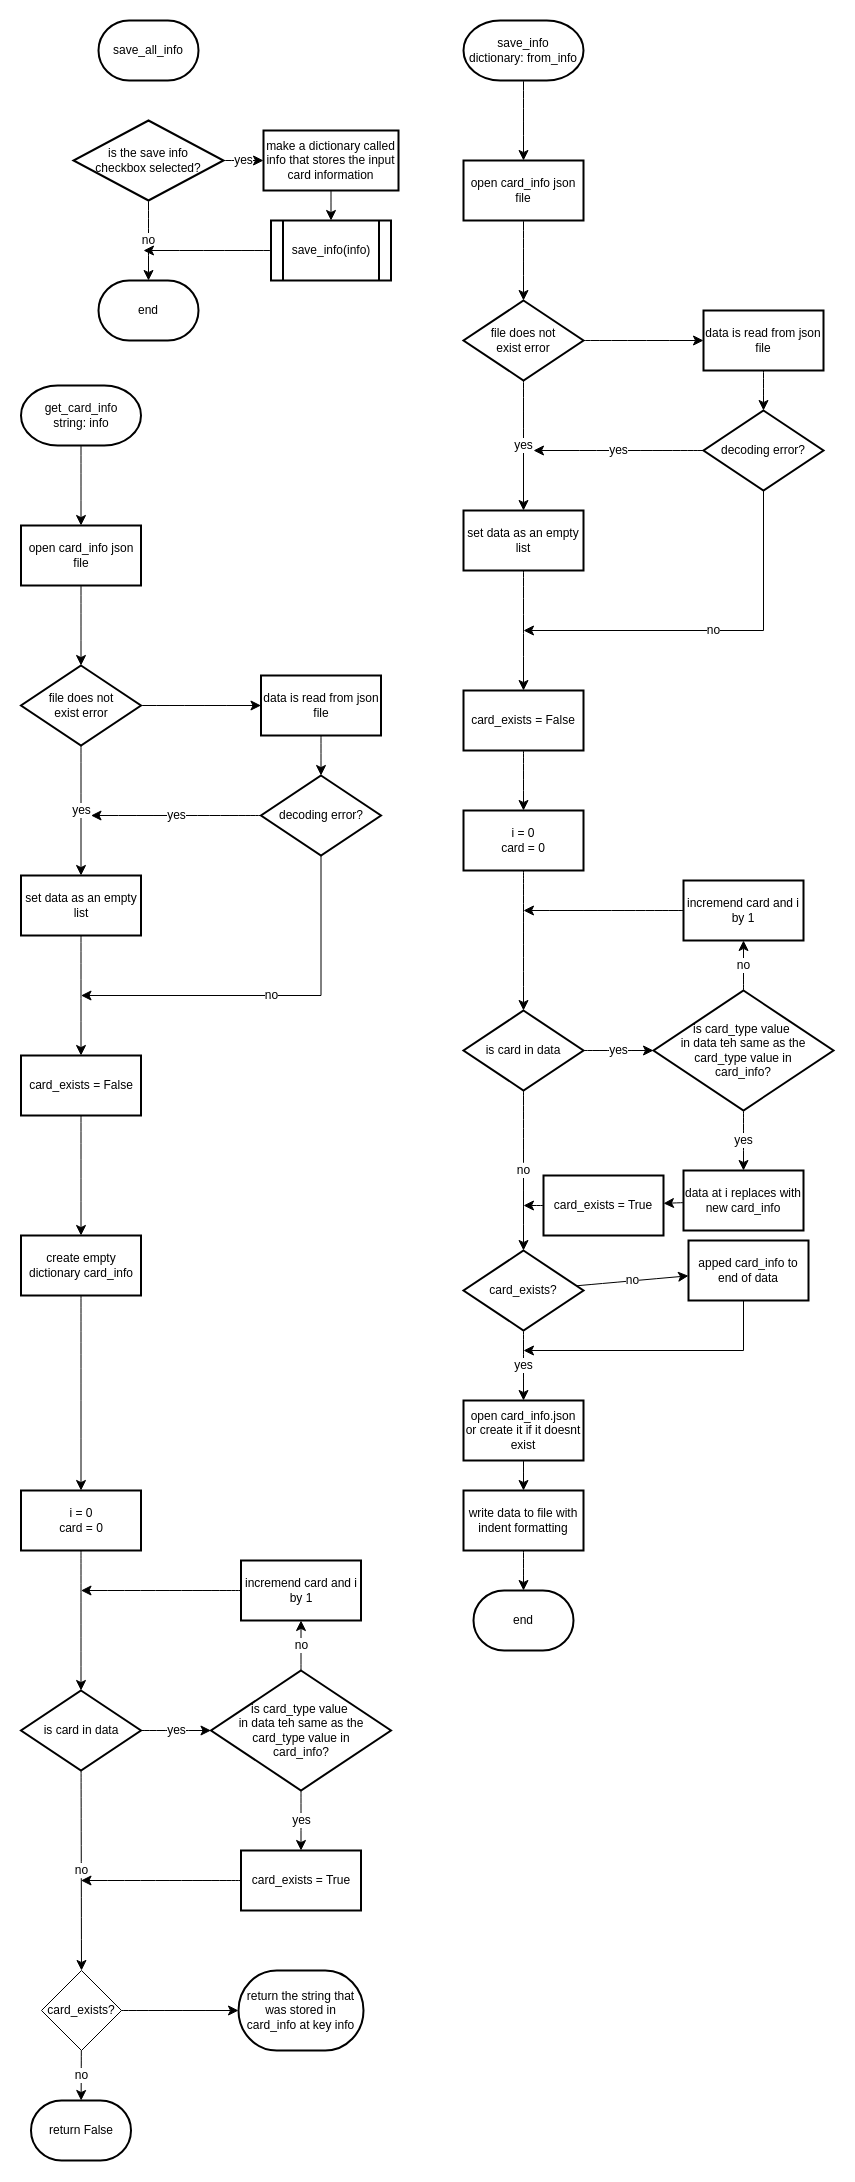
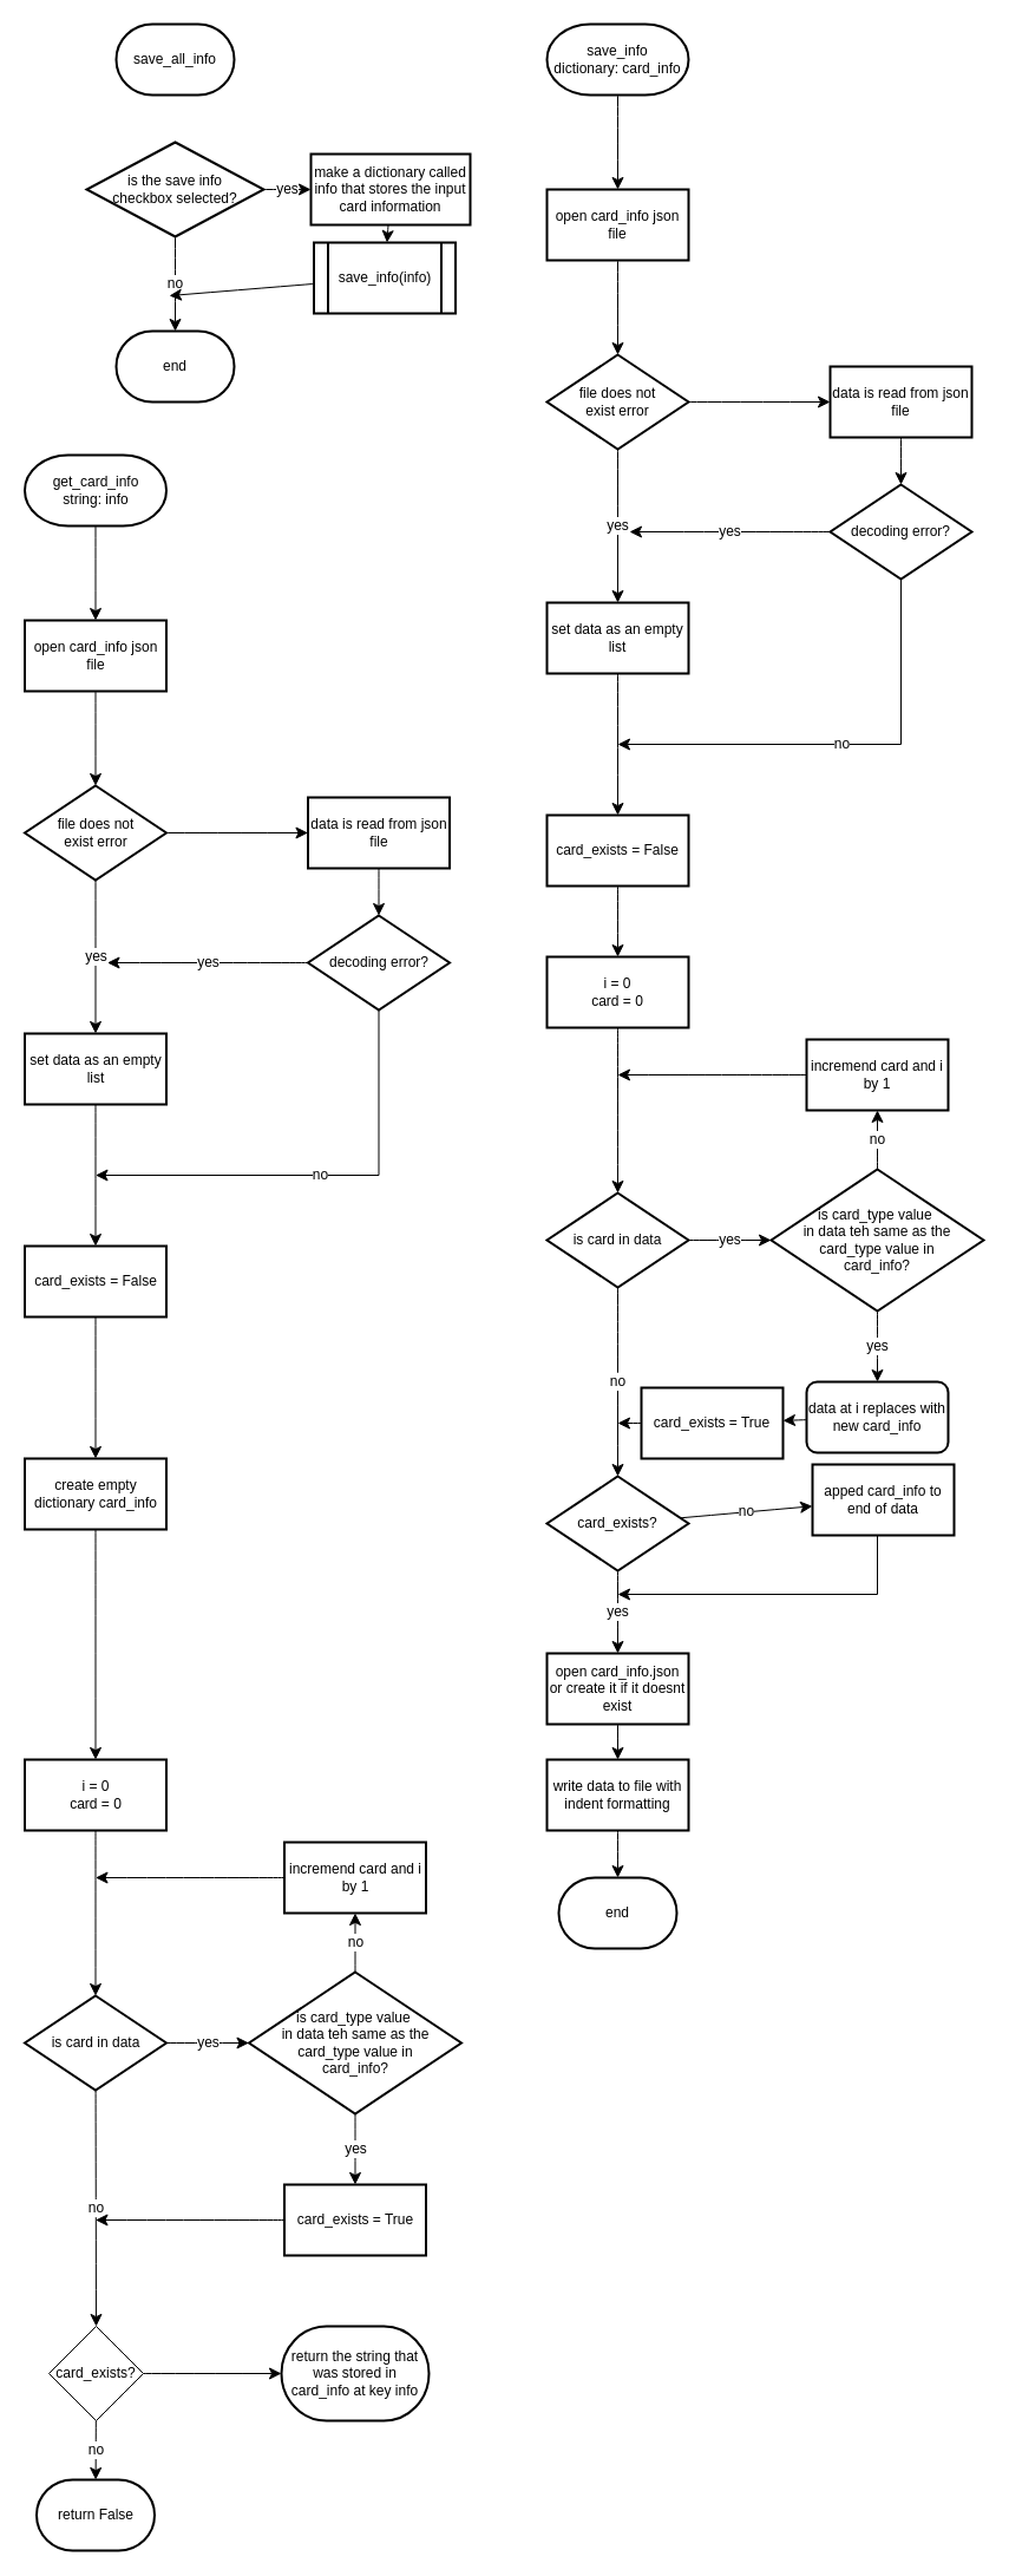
- <mxCell id="12" value="&lt;div&gt;save_info&lt;/div&gt;&lt;div&gt;dictionary: from_info&lt;br&gt;&lt;/div&gt;" style="strokeWidth=2;html=1;shape=mxgraph.flowchart.terminator;whiteSpace=wrap;" vertex="1" parent="1"><mxGeometry x="463" y="20" width="120" height="60" as="geometry" /></mxCell>
+ <mxCell id="12" value="&lt;div&gt;save_info&lt;/div&gt;&lt;div&gt;dictionary: card_info&lt;br&gt;&lt;/div&gt;" style="strokeWidth=2;html=1;shape=mxgraph.flowchart.terminator;whiteSpace=wrap;" vertex="1" parent="1"><mxGeometry x="463" y="20" width="120" height="60" as="geometry" /></mxCell>
- <mxCell id="10" value="save_info(info)" style="shape=process;whiteSpace=wrap;html=1;backgroundOutline=1;strokeWidth=2;" vertex="1" parent="1"><mxGeometry x="270.5" y="220" width="120" height="60" as="geometry" /></mxCell>
+ <mxCell id="10" value="save_info(info)" style="shape=process;whiteSpace=wrap;html=1;backgroundOutline=1;strokeWidth=2;" vertex="1" parent="1"><mxGeometry x="265.5" y="205" width="120" height="60" as="geometry" /></mxCell>
- <mxCell id="36" value="data at i replaces with new card_info" style="whiteSpace=wrap;html=1;strokeWidth=2;" vertex="1" parent="1"><mxGeometry x="683" y="1170" width="120" height="60" as="geometry" /></mxCell>
+ <mxCell id="36" value="data at i replaces with new card_info" style="whiteSpace=wrap;html=1;strokeWidth=2;rounded=1;" vertex="1" parent="1"><mxGeometry x="683" y="1170" width="120" height="60" as="geometry" /></mxCell>
